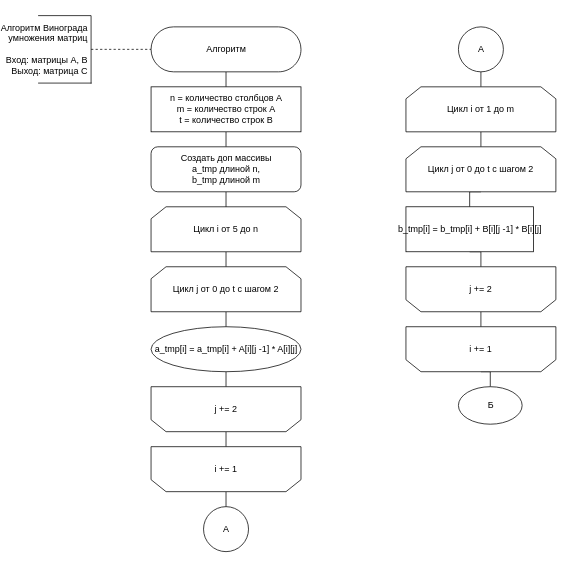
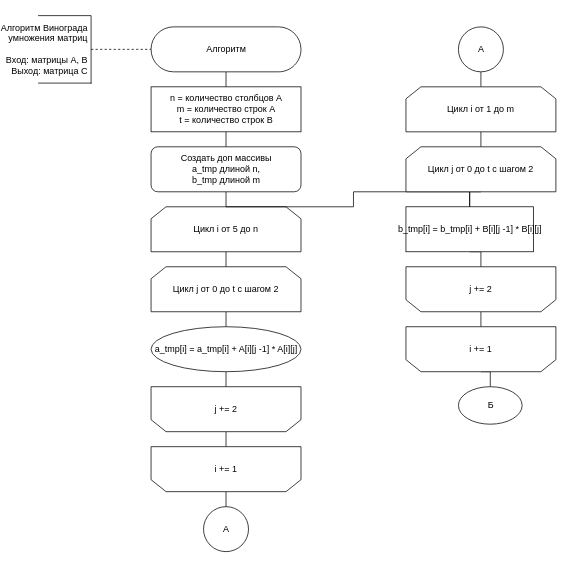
- <mxCell id="10" style="edgeStyle=orthogonalEdgeStyle;rounded=0;orthogonalLoop=1;jettySize=auto;html=1;exitX=0.5;exitY=1;exitDx=0;exitDy=0;entryX=0.5;entryY=0;entryDx=0;entryDy=0;endArrow=none;endFill=0;" parent="1" source="11" target="9" edge="1"><mxGeometry relative="1" as="geometry" /></mxCell>
+ <mxCell id="10" style="edgeStyle=orthogonalEdgeStyle;rounded=0;orthogonalLoop=1;jettySize=auto;html=1;exitX=0.5;exitY=1;exitDx=0;exitDy=0;endArrow=none;endFill=0;" parent="1" source="11" target="28" edge="1"><mxGeometry relative="1" as="geometry" /></mxCell>
